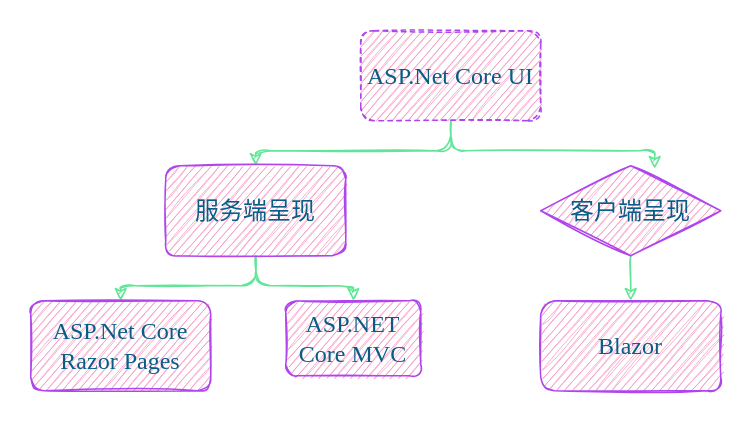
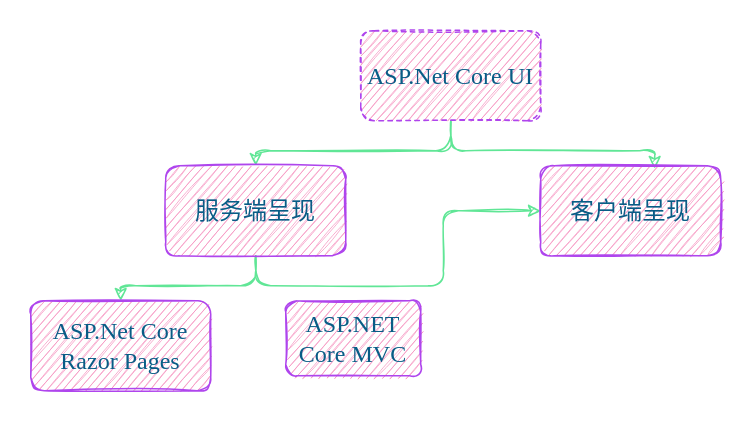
- <mxCell id="9" value="客户端呈现" style="rhombus;whiteSpace=wrap;html=1;fillColor=#F694C1;strokeColor=#AF45ED;fontColor=#095C86;sketch=1;fontFamily=Times New Roman;fontSize=16;" vertex="1" parent="1"><mxGeometry x="360" y="110" width="120" height="60" as="geometry" /></mxCell>
+ <mxCell id="9" value="客户端呈现" style="whiteSpace=wrap;html=1;rounded=1;fillColor=#F694C1;strokeColor=#AF45ED;fontColor=#095C86;sketch=1;fontFamily=Times New Roman;fontSize=16;" vertex="1" parent="1"><mxGeometry x="360" y="110" width="120" height="60" as="geometry" /></mxCell>
- <mxCell id="8" style="edgeStyle=orthogonalEdgeStyle;orthogonalLoop=1;jettySize=auto;html=1;exitX=0.5;exitY=1;exitDx=0;exitDy=0;entryX=0.5;entryY=0;entryDx=0;entryDy=0;strokeColor=#60E696;fontColor=#095C86;sketch=1;fontFamily=Times New Roman;fontSize=16;" edge="1" parent="1" source="9" target="12"><mxGeometry relative="1" as="geometry" /></mxCell>
- <mxCell id="6" style="edgeStyle=orthogonalEdgeStyle;orthogonalLoop=1;jettySize=auto;html=1;exitX=0.5;exitY=1;exitDx=0;exitDy=0;strokeColor=#60E696;fontColor=#095C86;sketch=1;fontFamily=Times New Roman;fontSize=16;" edge="1" parent="1" source="7" target="11"><mxGeometry relative="1" as="geometry" /></mxCell>
+ <mxCell id="6" style="edgeStyle=orthogonalEdgeStyle;orthogonalLoop=1;jettySize=auto;html=1;exitX=0.5;exitY=1;exitDx=0;exitDy=0;strokeColor=#60E696;fontColor=#095C86;sketch=1;fontFamily=Times New Roman;fontSize=16;" edge="1" parent="1" source="7" target="9"><mxGeometry relative="1" as="geometry" /></mxCell>
- <mxCell id="12" value="Blazor" style="whiteSpace=wrap;html=1;rounded=1;fillColor=#F694C1;strokeColor=#AF45ED;fontColor=#095C86;sketch=1;fontFamily=Times New Roman;fontSize=16;" vertex="1" parent="1"><mxGeometry x="360" y="200" width="120" height="60" as="geometry" /></mxCell>
